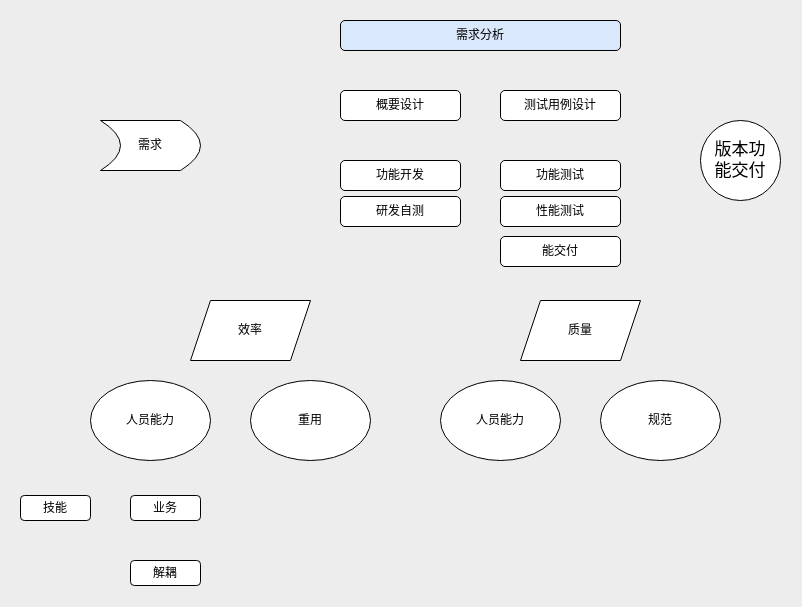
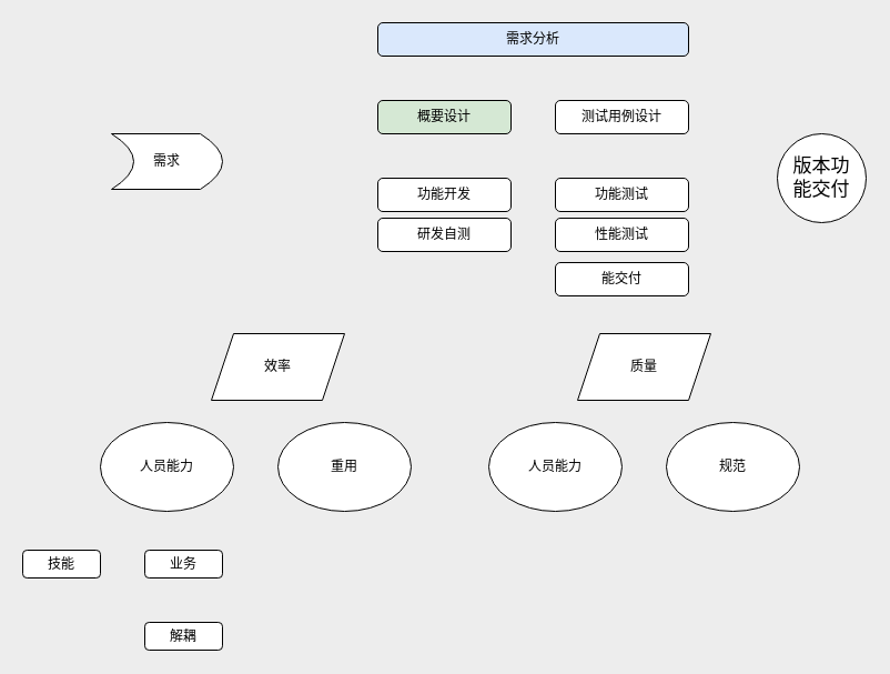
- <mxCell id="5" value="概要设计" style="rounded=1;whiteSpace=wrap;html=1;" parent="1" vertex="1"><mxGeometry x="340" y="90" width="120" height="30" as="geometry" /></mxCell>
+ <mxCell id="5" value="概要设计" style="rounded=1;whiteSpace=wrap;html=1;fillColor=#d5e8d4;" parent="1" vertex="1"><mxGeometry x="340" y="90" width="120" height="30" as="geometry" /></mxCell>
